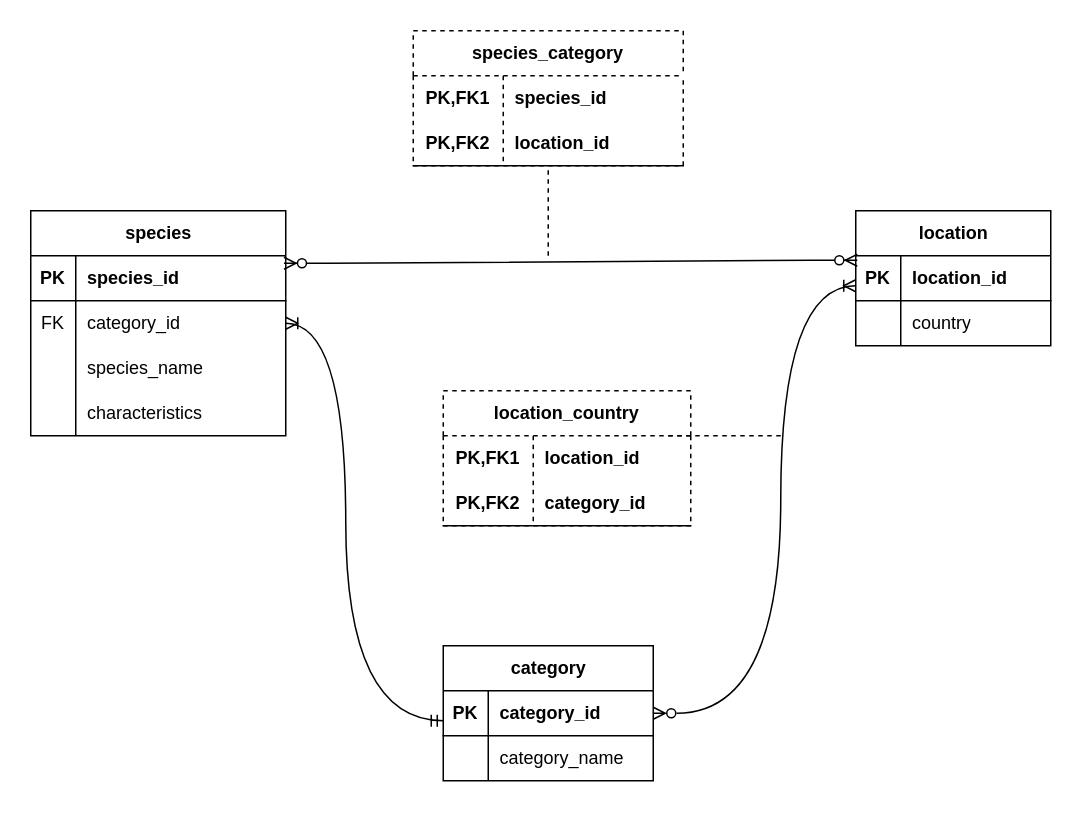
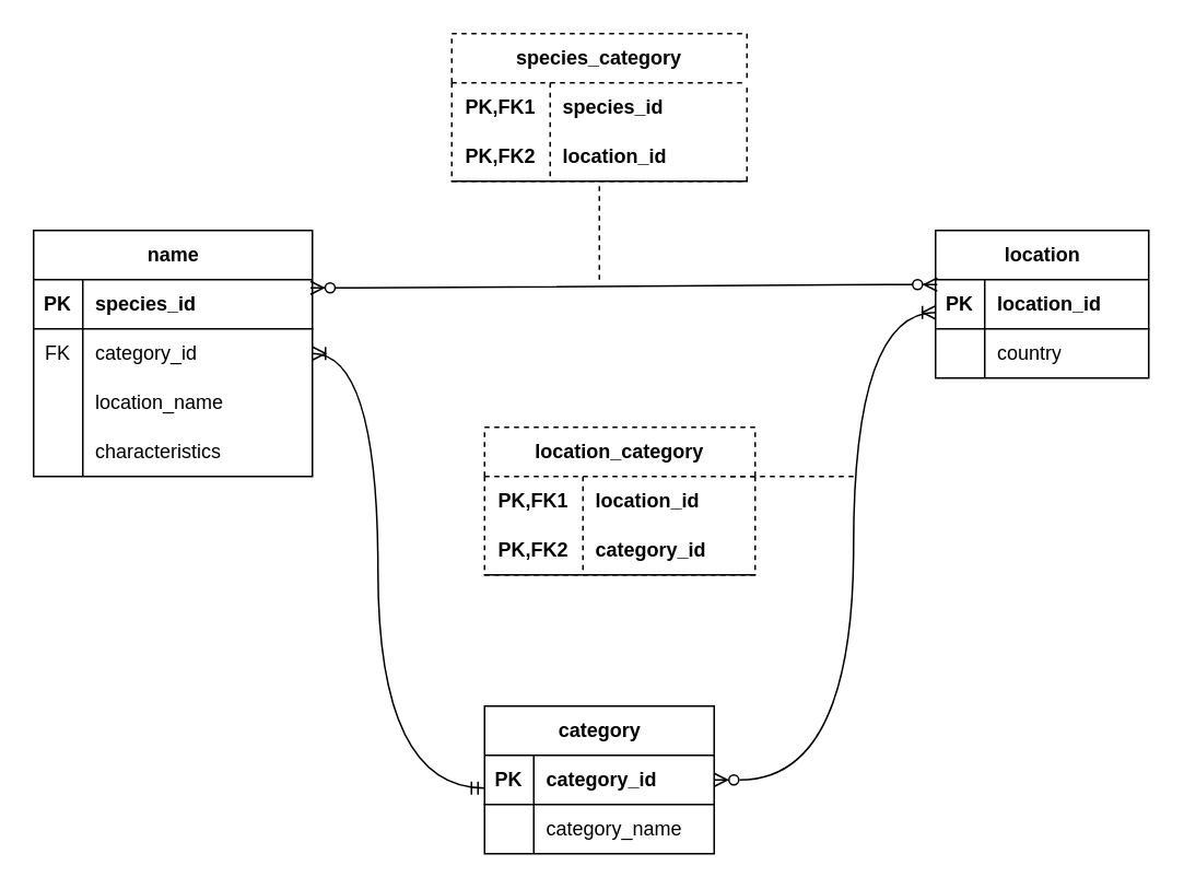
- <mxCell id="2" value="species" style="shape=table;startSize=30;container=1;collapsible=1;childLayout=tableLayout;fixedRows=1;rowLines=0;fontStyle=1;align=center;resizeLast=1;html=1;" parent="1" vertex="1"><mxGeometry x="20" y="140" width="170" height="150" as="geometry" /></mxCell>
+ <mxCell id="2" value="name" style="shape=table;startSize=30;container=1;collapsible=1;childLayout=tableLayout;fixedRows=1;rowLines=0;fontStyle=1;align=center;resizeLast=1;html=1;" parent="1" vertex="1"><mxGeometry x="20" y="140" width="170" height="150" as="geometry" /></mxCell>
- <mxCell id="11" value="species_name" style="shape=partialRectangle;connectable=0;fillColor=none;top=0;left=0;bottom=0;right=0;align=left;spacingLeft=6;overflow=hidden;whiteSpace=wrap;html=1;" parent="9" vertex="1"><mxGeometry x="30" width="140" height="30" as="geometry"><mxRectangle width="140" height="30" as="alternateBounds" /></mxGeometry></mxCell>
+ <mxCell id="11" value="location_name" style="shape=partialRectangle;connectable=0;fillColor=none;top=0;left=0;bottom=0;right=0;align=left;spacingLeft=6;overflow=hidden;whiteSpace=wrap;html=1;" parent="9" vertex="1"><mxGeometry x="30" width="140" height="30" as="geometry"><mxRectangle width="140" height="30" as="alternateBounds" /></mxGeometry></mxCell>
- <mxCell id="29" value="location_country" style="shape=table;startSize=30;container=1;collapsible=1;childLayout=tableLayout;fixedRows=1;rowLines=0;fontStyle=1;align=center;resizeLast=1;html=1;whiteSpace=wrap;dashed=1;" parent="1" vertex="1"><mxGeometry x="295" y="260" width="165" height="90" as="geometry" /></mxCell>
+ <mxCell id="29" value="location_category" style="shape=table;startSize=30;container=1;collapsible=1;childLayout=tableLayout;fixedRows=1;rowLines=0;fontStyle=1;align=center;resizeLast=1;html=1;whiteSpace=wrap;dashed=1;" parent="1" vertex="1"><mxGeometry x="295" y="260" width="165" height="90" as="geometry" /></mxCell>
